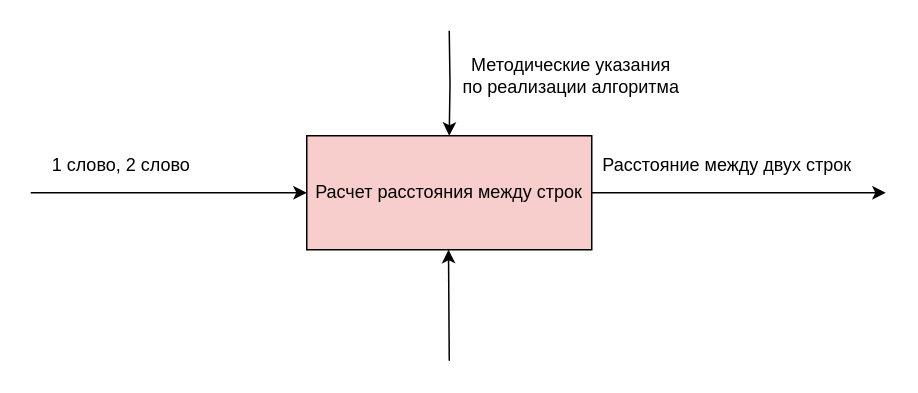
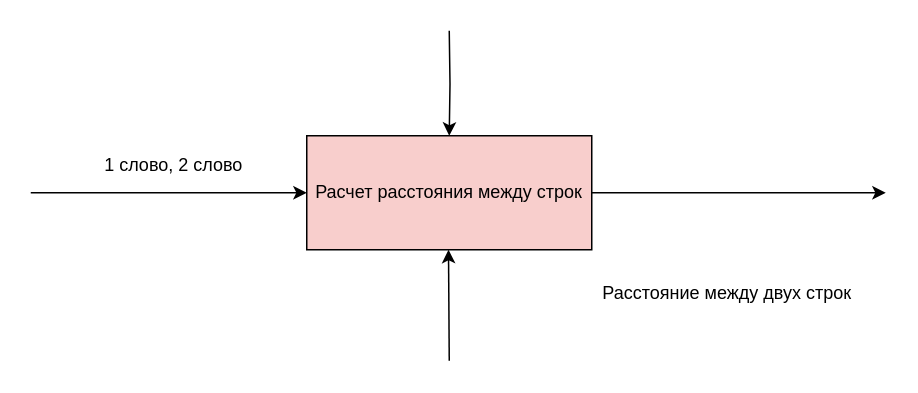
- <mxCell id="8" value="Методические указания&lt;br&gt;по реализации алгоритма" style="text;html=1;align=center;verticalAlign=middle;resizable=0;points=[];autosize=1;" vertex="1" parent="1"><mxGeometry x="300" y="35" width="160" height="30" as="geometry" /></mxCell>
- <mxCell id="7" value="1 слово, 2 слово" style="text;html=1;align=center;verticalAlign=middle;resizable=0;points=[];autosize=1;" vertex="1" parent="1"><mxGeometry x="25" y="100" width="110" height="20" as="geometry" /></mxCell>
+ <mxCell id="7" value="1 слово, 2 слово" style="text;html=1;align=center;verticalAlign=middle;resizable=0;points=[];autosize=1;" vertex="1" parent="1"><mxGeometry x="60" y="100" width="110" height="20" as="geometry" /></mxCell>
- <mxCell id="9" value="Расстояние между двух строк" style="text;html=1;align=center;verticalAlign=middle;resizable=0;points=[];autosize=1;" vertex="1" parent="1"><mxGeometry x="394" y="100" width="180" height="20" as="geometry" /></mxCell>
+ <mxCell id="9" value="Расстояние между двух строк" style="text;html=1;align=center;verticalAlign=middle;resizable=0;points=[];autosize=1;" vertex="1" parent="1"><mxGeometry x="394" y="185" width="180" height="20" as="geometry" /></mxCell>
